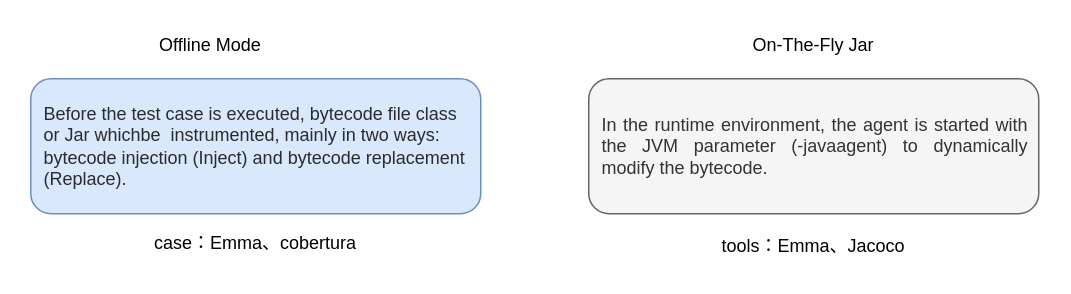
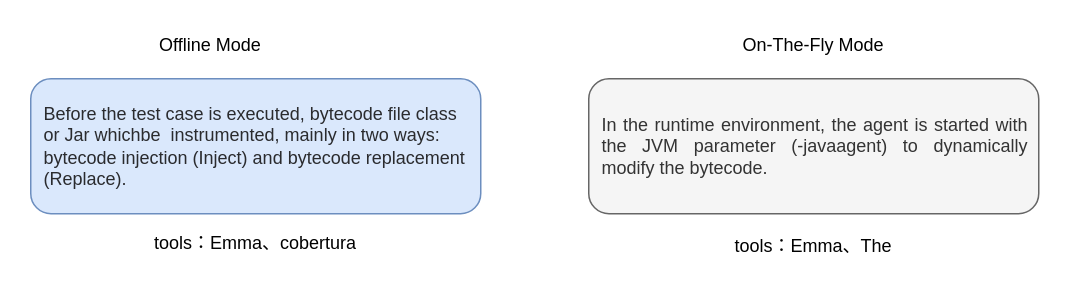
- <mxCell id="4" value="On-The-Fly Jar" style="text;html=1;strokeColor=none;fillColor=none;align=center;verticalAlign=middle;whiteSpace=wrap;rounded=0;" parent="1" vertex="1"><mxGeometry x="487" y="20" width="110" height="20" as="geometry" /></mxCell>
+ <mxCell id="4" value="On-The-Fly Mode" style="text;html=1;strokeColor=none;fillColor=none;align=center;verticalAlign=middle;whiteSpace=wrap;rounded=0;" parent="1" vertex="1"><mxGeometry x="487" y="20" width="110" height="20" as="geometry" /></mxCell>
- <mxCell id="6" value="&lt;div style=&quot;text-align: left&quot;&gt;&lt;span&gt;case：Emma、cobertura&lt;/span&gt;&lt;/div&gt;" style="text;html=1;strokeColor=none;fillColor=none;align=center;verticalAlign=middle;whiteSpace=wrap;rounded=0;" parent="1" vertex="1"><mxGeometry x="70" y="152" width="200" height="20" as="geometry" /></mxCell>
+ <mxCell id="6" value="&lt;div style=&quot;text-align: left&quot;&gt;&lt;span&gt;tools：Emma、cobertura&lt;/span&gt;&lt;/div&gt;" style="text;html=1;strokeColor=none;fillColor=none;align=center;verticalAlign=middle;whiteSpace=wrap;rounded=0;" parent="1" vertex="1"><mxGeometry x="70" y="152" width="200" height="20" as="geometry" /></mxCell>
- <mxCell id="7" value="&lt;div style=&quot;text-align: left&quot;&gt;&lt;span&gt;tools：Emma、Jacoco&lt;/span&gt;&lt;/div&gt;" style="text;html=1;strokeColor=none;fillColor=none;align=center;verticalAlign=middle;whiteSpace=wrap;rounded=0;" parent="1" vertex="1"><mxGeometry x="442" y="154" width="200" height="20" as="geometry" /></mxCell>
+ <mxCell id="7" value="&lt;div style=&quot;text-align: left&quot;&gt;&lt;span&gt;tools：Emma、The&lt;/span&gt;&lt;/div&gt;" style="text;html=1;strokeColor=none;fillColor=none;align=center;verticalAlign=middle;whiteSpace=wrap;rounded=0;" parent="1" vertex="1"><mxGeometry x="442" y="154" width="200" height="20" as="geometry" /></mxCell>
